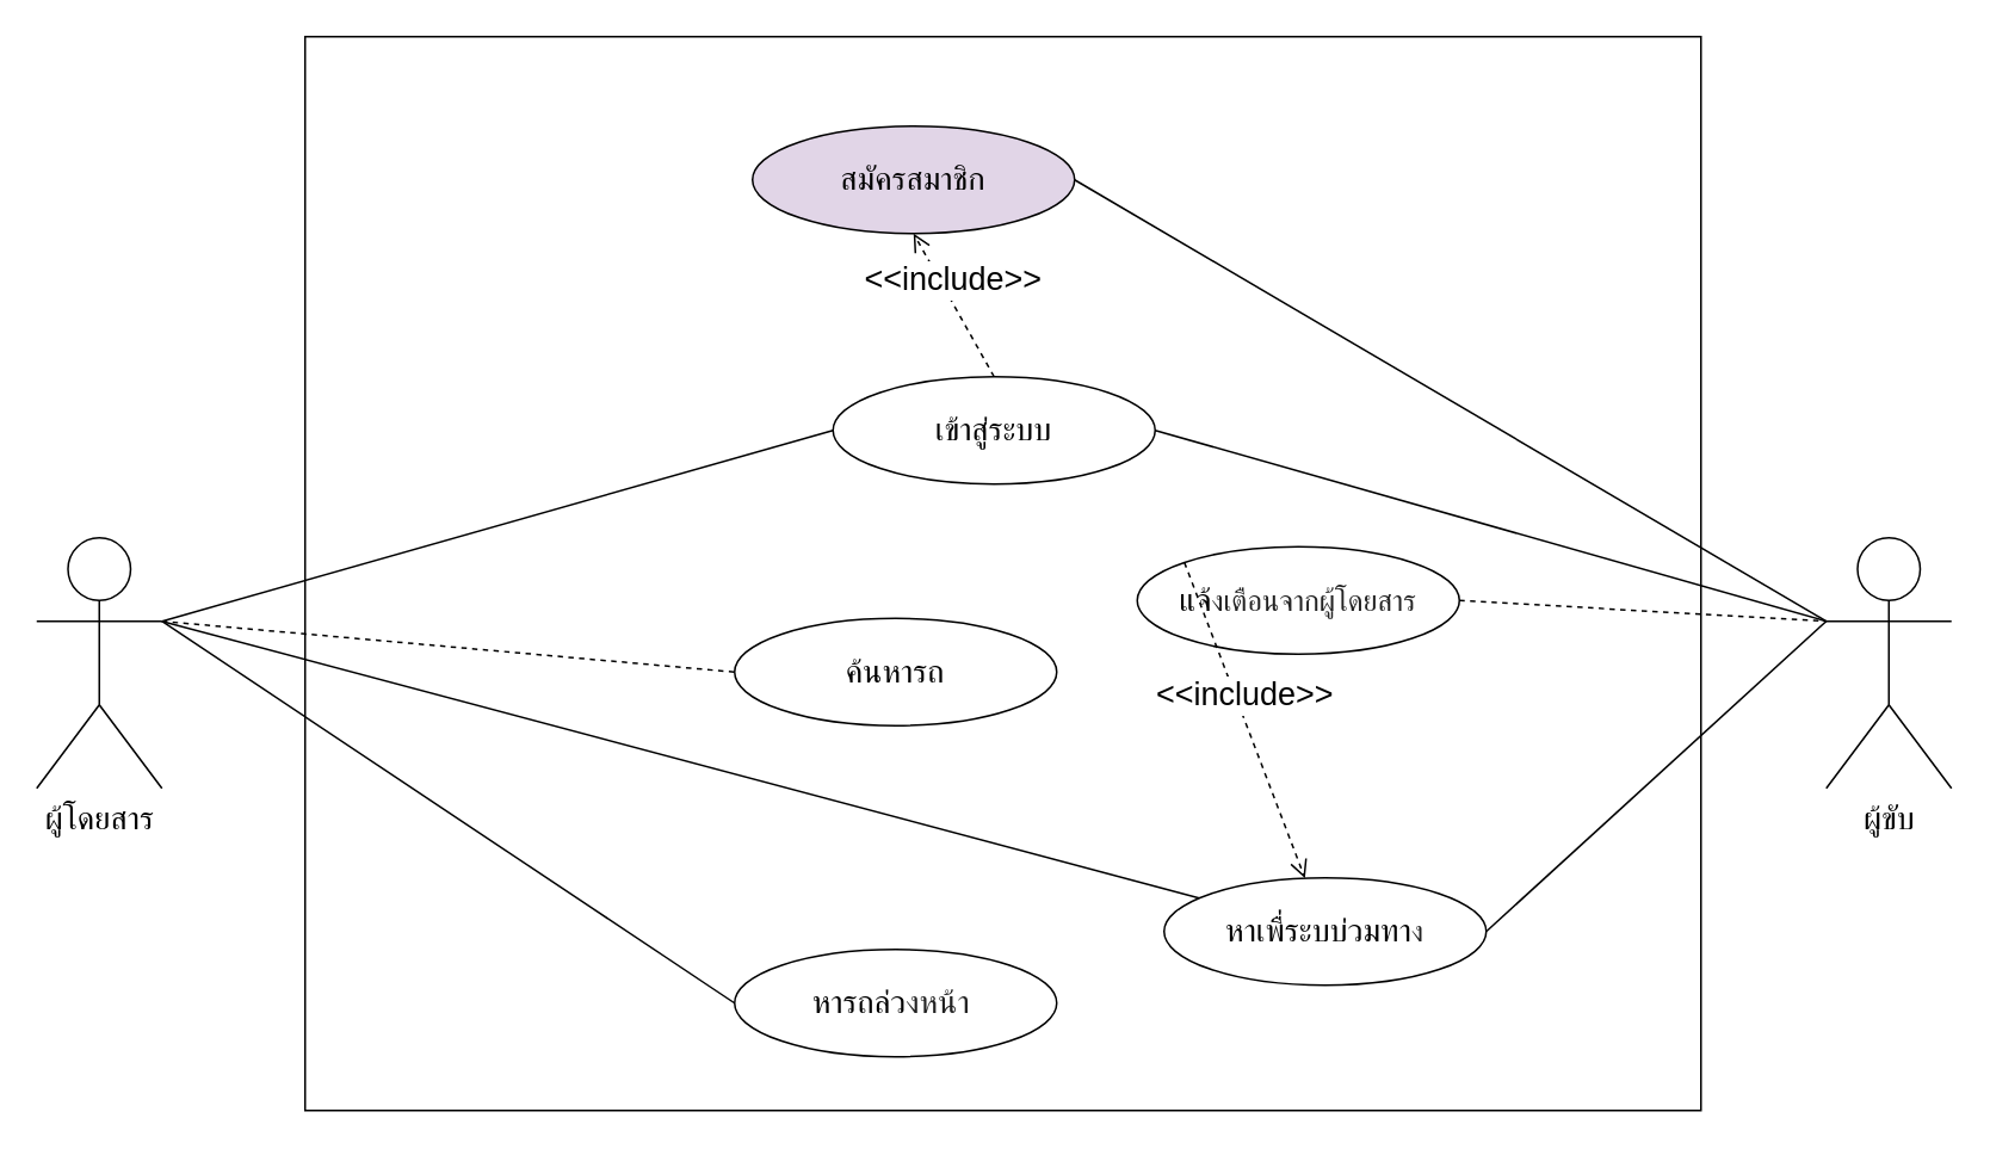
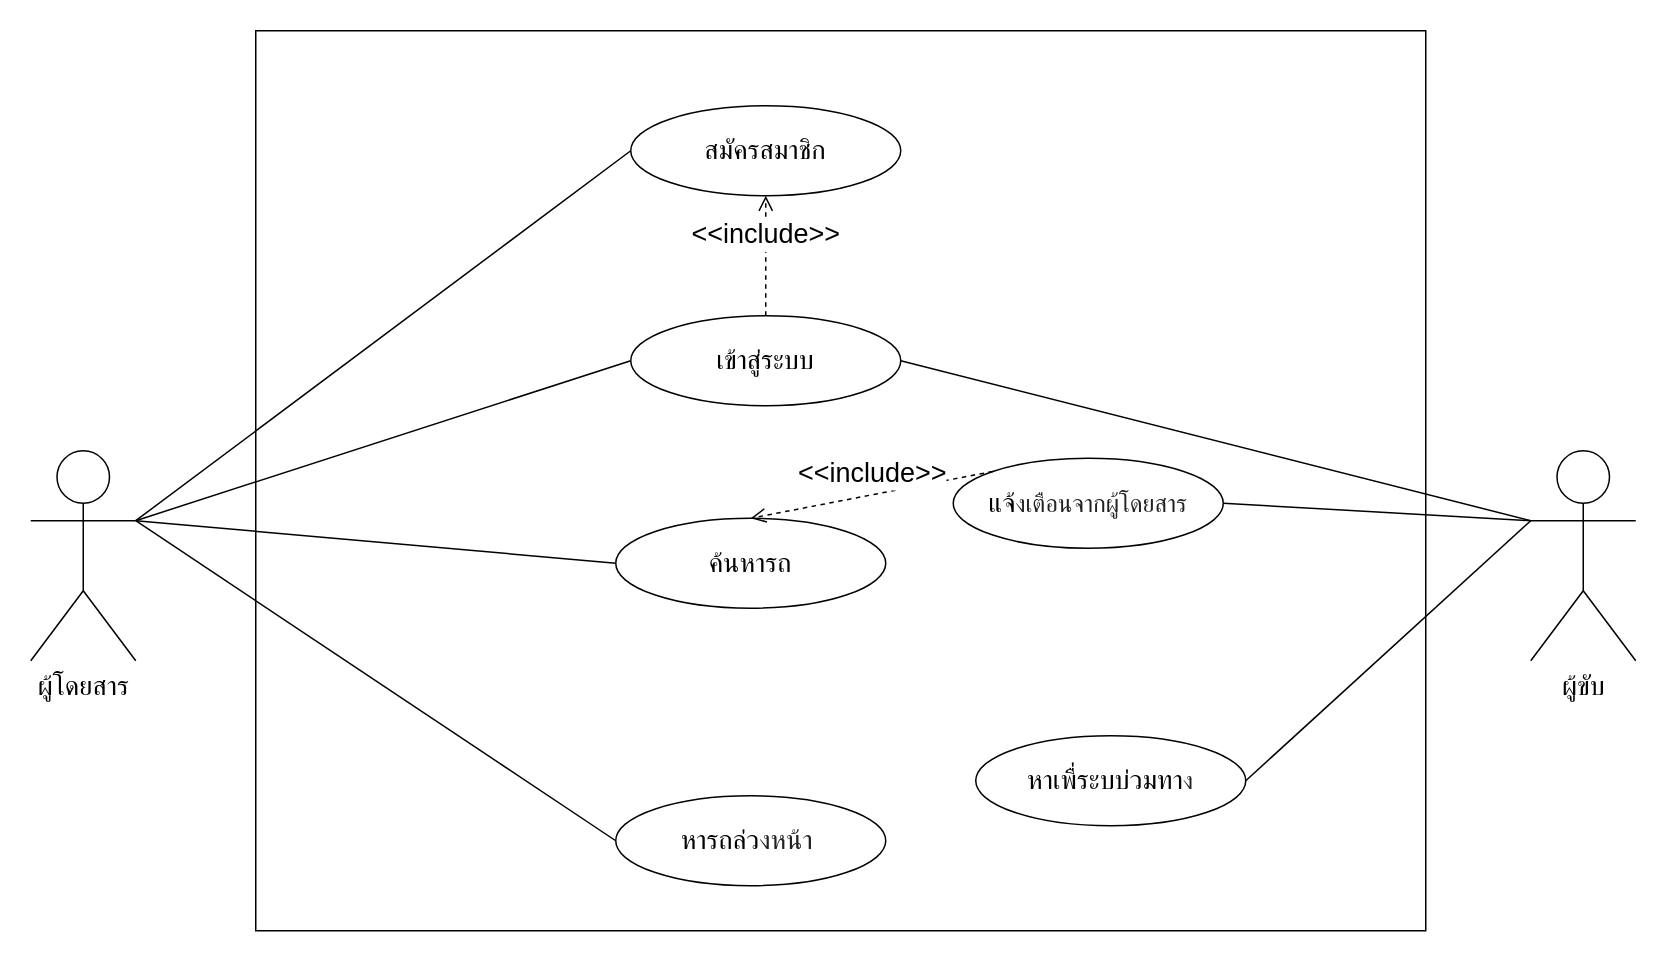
- <mxCell id="11" value="&lt;h6&gt;&lt;span style=&quot;font-size: 18px ; font-weight: 400&quot;&gt;สมัครสมาชิก&lt;/span&gt;&lt;/h6&gt;" style="ellipse;whiteSpace=wrap;html=1;fontFamily=K2D;FType=g;fillColor=#e1d5e7;" vertex="1" parent="1"><mxGeometry x="420" y="70" width="180" height="60" as="geometry" /></mxCell>
+ <mxCell id="11" value="&lt;h6&gt;&lt;span style=&quot;font-size: 18px ; font-weight: 400&quot;&gt;สมัครสมาชิก&lt;/span&gt;&lt;/h6&gt;" style="ellipse;whiteSpace=wrap;html=1;fontFamily=K2D;FType=g;" vertex="1" parent="1"><mxGeometry x="420" y="70" width="180" height="60" as="geometry" /></mxCell>
- <mxCell id="15" value="" style="endArrow=none;html=1;exitX=1;exitY=0.5;exitDx=0;exitDy=0;entryX=0;entryY=0.333;entryDx=0;entryDy=0;entryPerimeter=0;" edge="1" parent="1" source="11" target="5"><mxGeometry width="50" height="50" relative="1" as="geometry"><mxPoint x="620" y="170" as="sourcePoint" /><mxPoint x="1000" y="290" as="targetPoint" /></mxGeometry></mxCell>
- <mxCell id="4" value="&lt;h6&gt;&lt;font style=&quot;font-weight: normal ; font-size: 18px&quot;&gt;เข้าสู่ระบบ&lt;/font&gt;&lt;/h6&gt;" style="ellipse;whiteSpace=wrap;html=1;fontFamily=K2D;FType=g;" vertex="1" parent="1"><mxGeometry x="465" y="210" width="180" height="60" as="geometry" /></mxCell>
+ <mxCell id="4" value="&lt;h6&gt;&lt;font style=&quot;font-weight: normal ; font-size: 18px&quot;&gt;เข้าสู่ระบบ&lt;/font&gt;&lt;/h6&gt;" style="ellipse;whiteSpace=wrap;html=1;fontFamily=K2D;FType=g;" vertex="1" parent="1"><mxGeometry x="420" y="210" width="180" height="60" as="geometry" /></mxCell>
- <mxCell id="20" value="" style="endArrow=none;html=1;exitX=1;exitY=0.5;exitDx=0;exitDy=0;entryX=0;entryY=0.333;entryDx=0;entryDy=0;entryPerimeter=0;dashed=1;" edge="1" parent="1" source="18" target="5"><mxGeometry width="50" height="50" relative="1" as="geometry"><mxPoint x="610" y="250" as="sourcePoint" /><mxPoint x="980" y="360" as="targetPoint" /></mxGeometry></mxCell>
+ <mxCell id="20" value="" style="endArrow=none;html=1;exitX=1;exitY=0.5;exitDx=0;exitDy=0;entryX=0;entryY=0.333;entryDx=0;entryDy=0;entryPerimeter=0;" edge="1" parent="1" source="18" target="5"><mxGeometry width="50" height="50" relative="1" as="geometry"><mxPoint x="610" y="250" as="sourcePoint" /><mxPoint x="980" y="360" as="targetPoint" /></mxGeometry></mxCell>
- <mxCell id="9" value="" style="endArrow=none;html=1;exitX=1;exitY=0.333;exitDx=0;exitDy=0;exitPerimeter=0;entryX=0;entryY=0.5;entryDx=0;entryDy=0;dashed=1;" edge="1" parent="1" source="3" target="7"><mxGeometry width="50" height="50" relative="1" as="geometry"><mxPoint x="100" y="356.667" as="sourcePoint" /><mxPoint x="430" y="190" as="targetPoint" /></mxGeometry></mxCell>
+ <mxCell id="9" value="" style="endArrow=none;html=1;exitX=1;exitY=0.333;exitDx=0;exitDy=0;exitPerimeter=0;entryX=0;entryY=0.5;entryDx=0;entryDy=0;" edge="1" parent="1" source="3" target="7"><mxGeometry width="50" height="50" relative="1" as="geometry"><mxPoint x="100" y="356.667" as="sourcePoint" /><mxPoint x="430" y="190" as="targetPoint" /></mxGeometry></mxCell>
- <mxCell id="19" value="&lt;font style=&quot;font-size: 18px&quot;&gt;&amp;lt;&amp;lt;include&amp;gt;&amp;gt;&lt;/font&gt;" style="html=1;verticalAlign=bottom;endArrow=open;dashed=1;endSize=8;exitX=0;exitY=0;exitDx=0;exitDy=0;" edge="1" parent="1" source="18" target="16"><mxGeometry relative="1" as="geometry"><mxPoint x="520" y="260" as="sourcePoint" /><mxPoint x="520" y="180" as="targetPoint" /></mxGeometry></mxCell>
+ <mxCell id="19" value="&lt;font style=&quot;font-size: 18px&quot;&gt;&amp;lt;&amp;lt;include&amp;gt;&amp;gt;&lt;/font&gt;" style="html=1;verticalAlign=bottom;endArrow=open;dashed=1;endSize=8;entryX=0.5;entryY=0;entryDx=0;entryDy=0;exitX=0;exitY=0;exitDx=0;exitDy=0;" edge="1" parent="1" source="18" target="7"><mxGeometry relative="1" as="geometry"><mxPoint x="520" y="260" as="sourcePoint" /><mxPoint x="520" y="180" as="targetPoint" /></mxGeometry></mxCell>
- <mxCell id="13" value="" style="endArrow=none;html=1;exitX=1;exitY=0.333;exitDx=0;exitDy=0;exitPerimeter=0;" edge="1" parent="1" source="3" target="16"><mxGeometry width="50" height="50" relative="1" as="geometry"><mxPoint x="100" y="356.667" as="sourcePoint" /><mxPoint x="400" y="150" as="targetPoint" /></mxGeometry></mxCell>
+ <mxCell id="13" value="" style="endArrow=none;html=1;exitX=1;exitY=0.333;exitDx=0;exitDy=0;exitPerimeter=0;entryX=0;entryY=0.5;entryDx=0;entryDy=0;" edge="1" parent="1" source="3" target="11"><mxGeometry width="50" height="50" relative="1" as="geometry"><mxPoint x="100" y="356.667" as="sourcePoint" /><mxPoint x="400" y="150" as="targetPoint" /></mxGeometry></mxCell>
